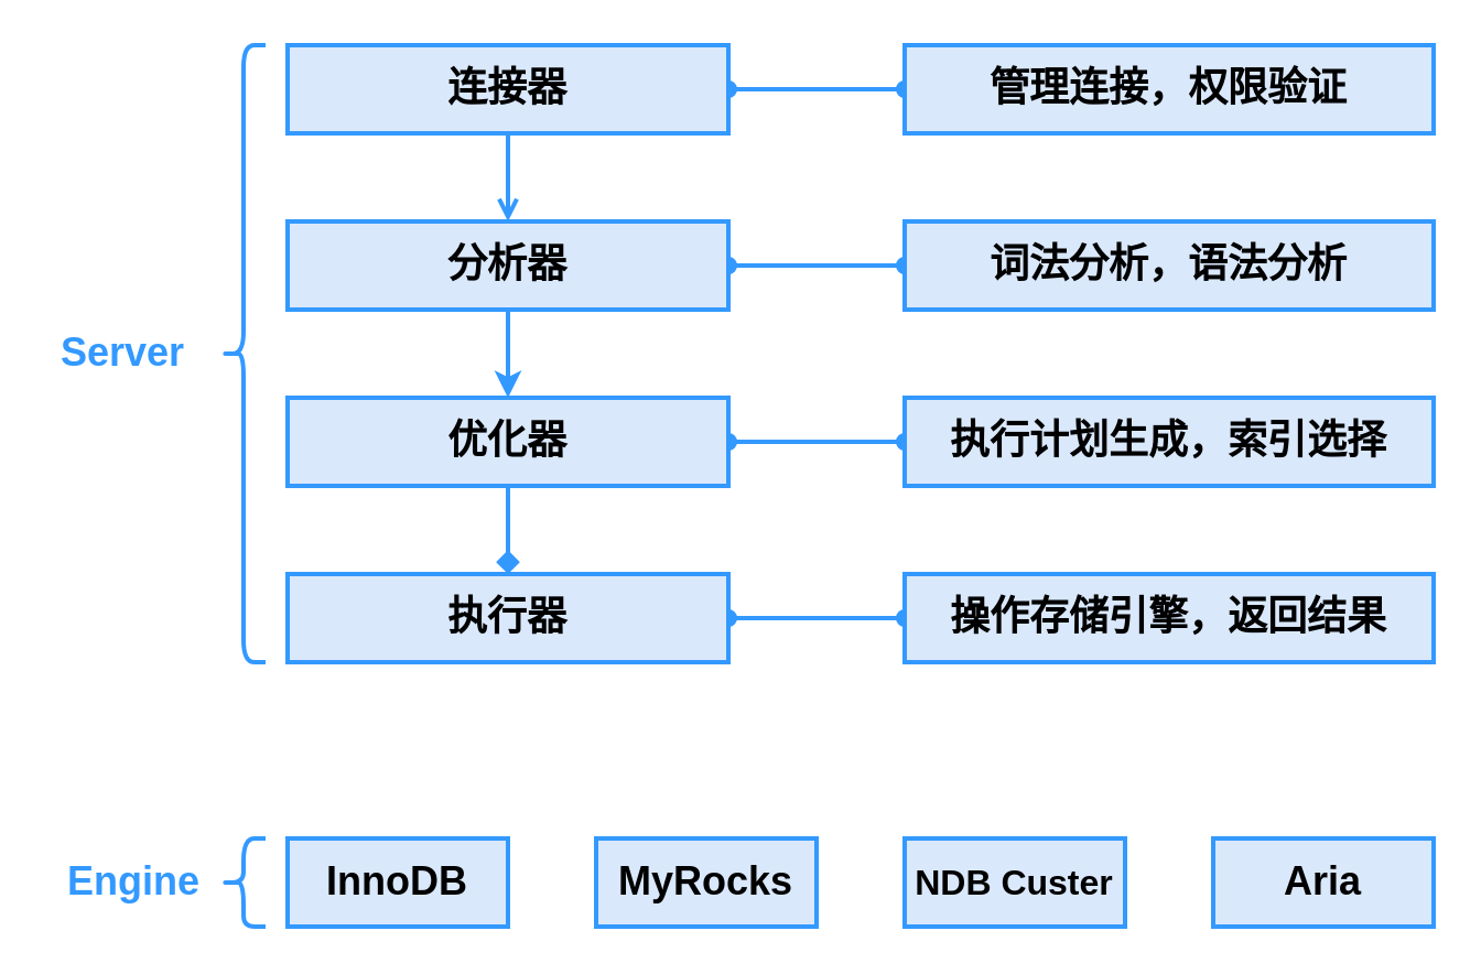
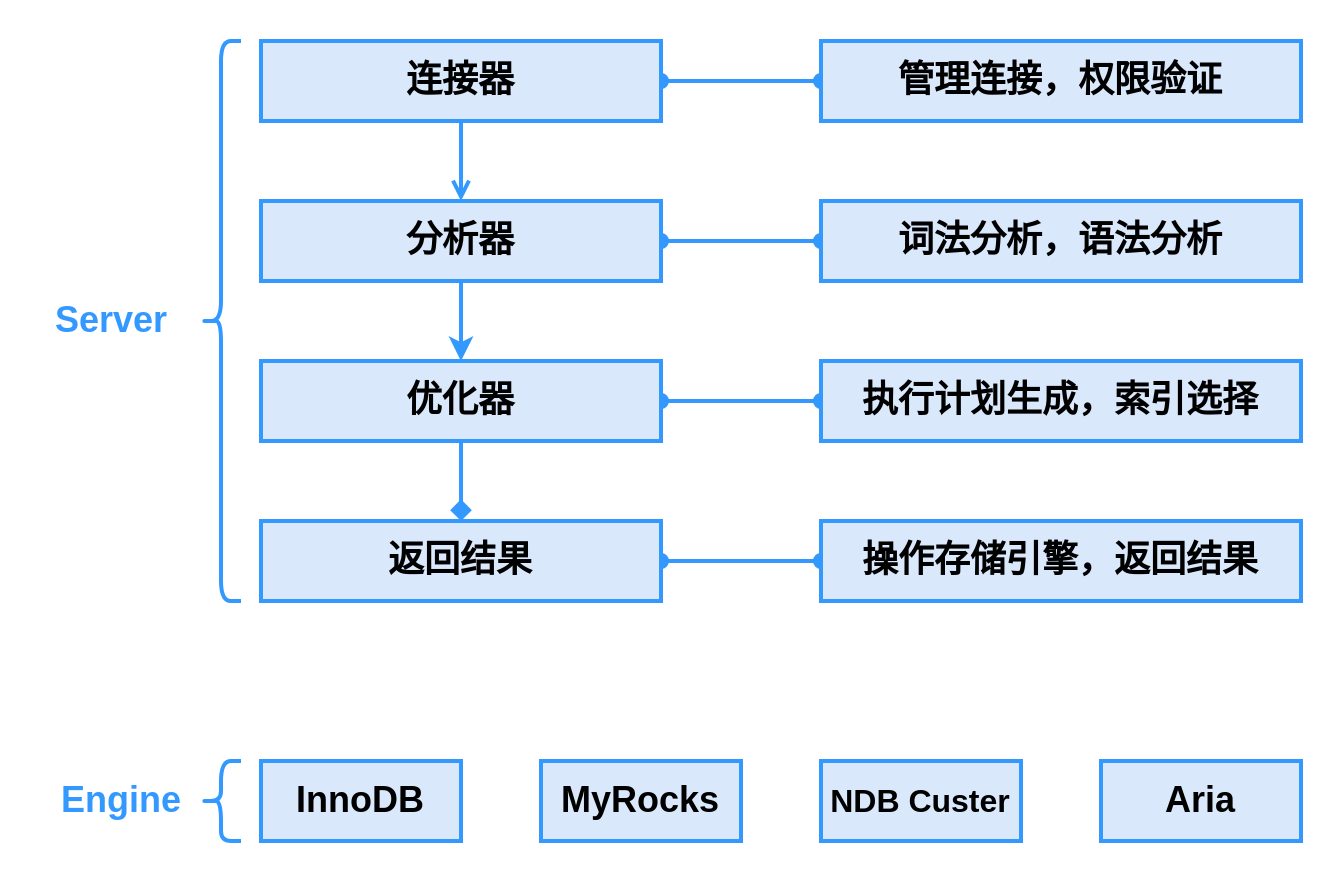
- <mxCell id="12" value="&lt;b&gt;&lt;font style=&quot;font-size: 18px&quot;&gt;执行器&lt;/font&gt;&lt;/b&gt;" style="rounded=0;whiteSpace=wrap;html=1;fontSize=16;fillColor=#dae8fc;strokeColor=#3399FF;strokeWidth=2;" parent="1" vertex="1"><mxGeometry x="130" y="260" width="200" height="40" as="geometry" /></mxCell>
+ <mxCell id="12" value="&lt;b&gt;&lt;font style=&quot;font-size: 18px&quot;&gt;返回结果&lt;/font&gt;&lt;/b&gt;" style="rounded=0;whiteSpace=wrap;html=1;fontSize=16;fillColor=#dae8fc;strokeColor=#3399FF;strokeWidth=2;" parent="1" vertex="1"><mxGeometry x="130" y="260" width="200" height="40" as="geometry" /></mxCell>
